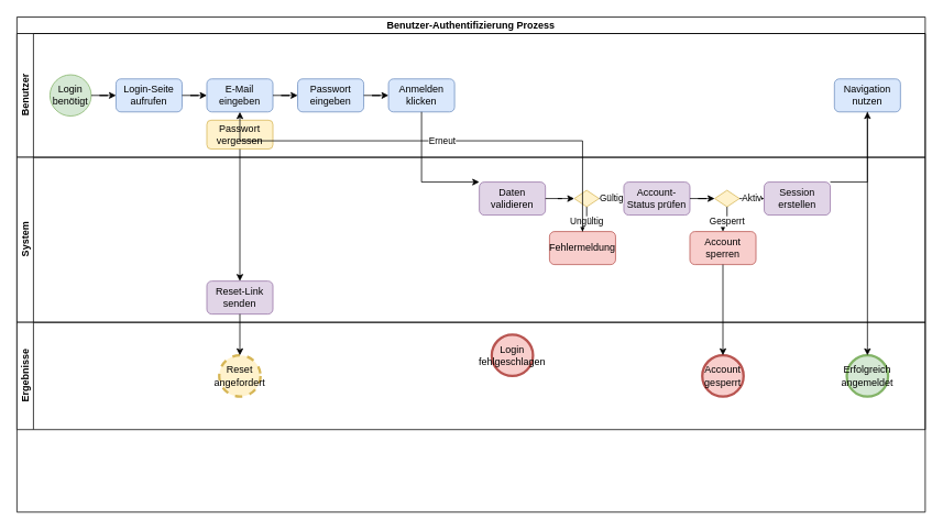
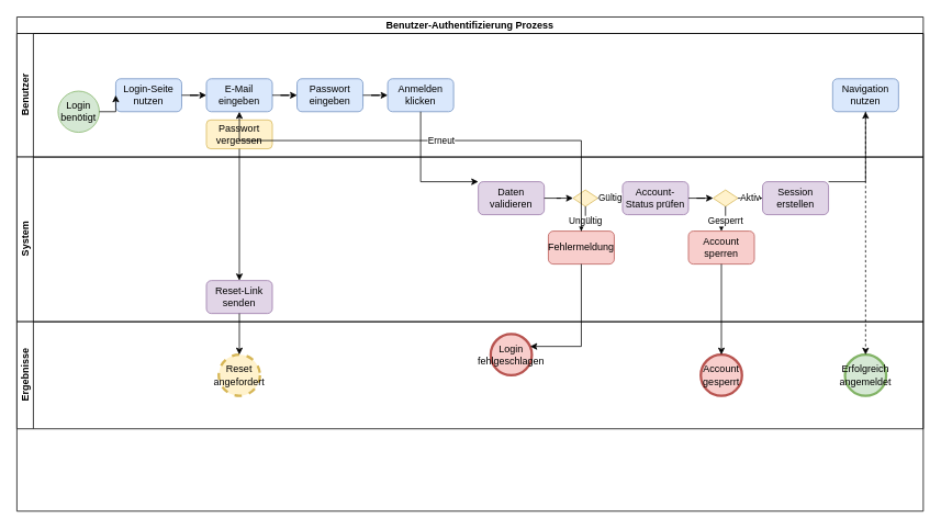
- <mxCell id="4" value="Login benötigt" style="ellipse;whiteSpace=wrap;html=1;aspect=fixed;fillColor=#d5e8d4;strokeColor=#82b366;" vertex="1" parent="3"><mxGeometry x="40" y="50" width="50" height="50" as="geometry" /></mxCell>
+ <mxCell id="4" value="Login benötigt" style="ellipse;whiteSpace=wrap;html=1;aspect=fixed;fillColor=#d5e8d4;strokeColor=#82b366;" vertex="1" parent="3"><mxGeometry x="50" y="70" width="50" height="50" as="geometry" /></mxCell>
- <mxCell id="5" value="Login-Seite aufrufen" style="rounded=1;whiteSpace=wrap;html=1;fillColor=#dae8fc;strokeColor=#6c8ebf;" vertex="1" parent="3"><mxGeometry x="120" y="55" width="80" height="40" as="geometry" /></mxCell>
+ <mxCell id="5" value="Login-Seite nutzen" style="rounded=1;whiteSpace=wrap;html=1;fillColor=#dae8fc;strokeColor=#6c8ebf;" vertex="1" parent="3"><mxGeometry x="120" y="55" width="80" height="40" as="geometry" /></mxCell>
- <mxCell id="37" value="" style="edgeStyle=orthogonalEdgeStyle;rounded=0;orthogonalLoop=1;jettySize=auto;html=1;" edge="1" parent="2" source="10" target="21"><mxGeometry relative="1" as="geometry"><Array as="points"><mxPoint x="1030" y="400" /></Array></mxGeometry></mxCell>
+ <mxCell id="37" value="" style="edgeStyle=orthogonalEdgeStyle;rounded=0;orthogonalLoop=1;jettySize=auto;html=1;dashed=1;" edge="1" parent="2" source="10" target="21"><mxGeometry relative="1" as="geometry"><Array as="points"><mxPoint x="1030" y="400" /></Array></mxGeometry></mxCell>
+ <mxCell id="38" value="" style="edgeStyle=orthogonalEdgeStyle;rounded=0;roundedCorner=1;orthogonalLoop=1;jettySize=auto;html=1;" edge="1" parent="2" source="17" target="22"><mxGeometry relative="1" as="geometry"><Array as="points"><mxPoint x="685" y="400" /></Array></mxGeometry></mxCell>
